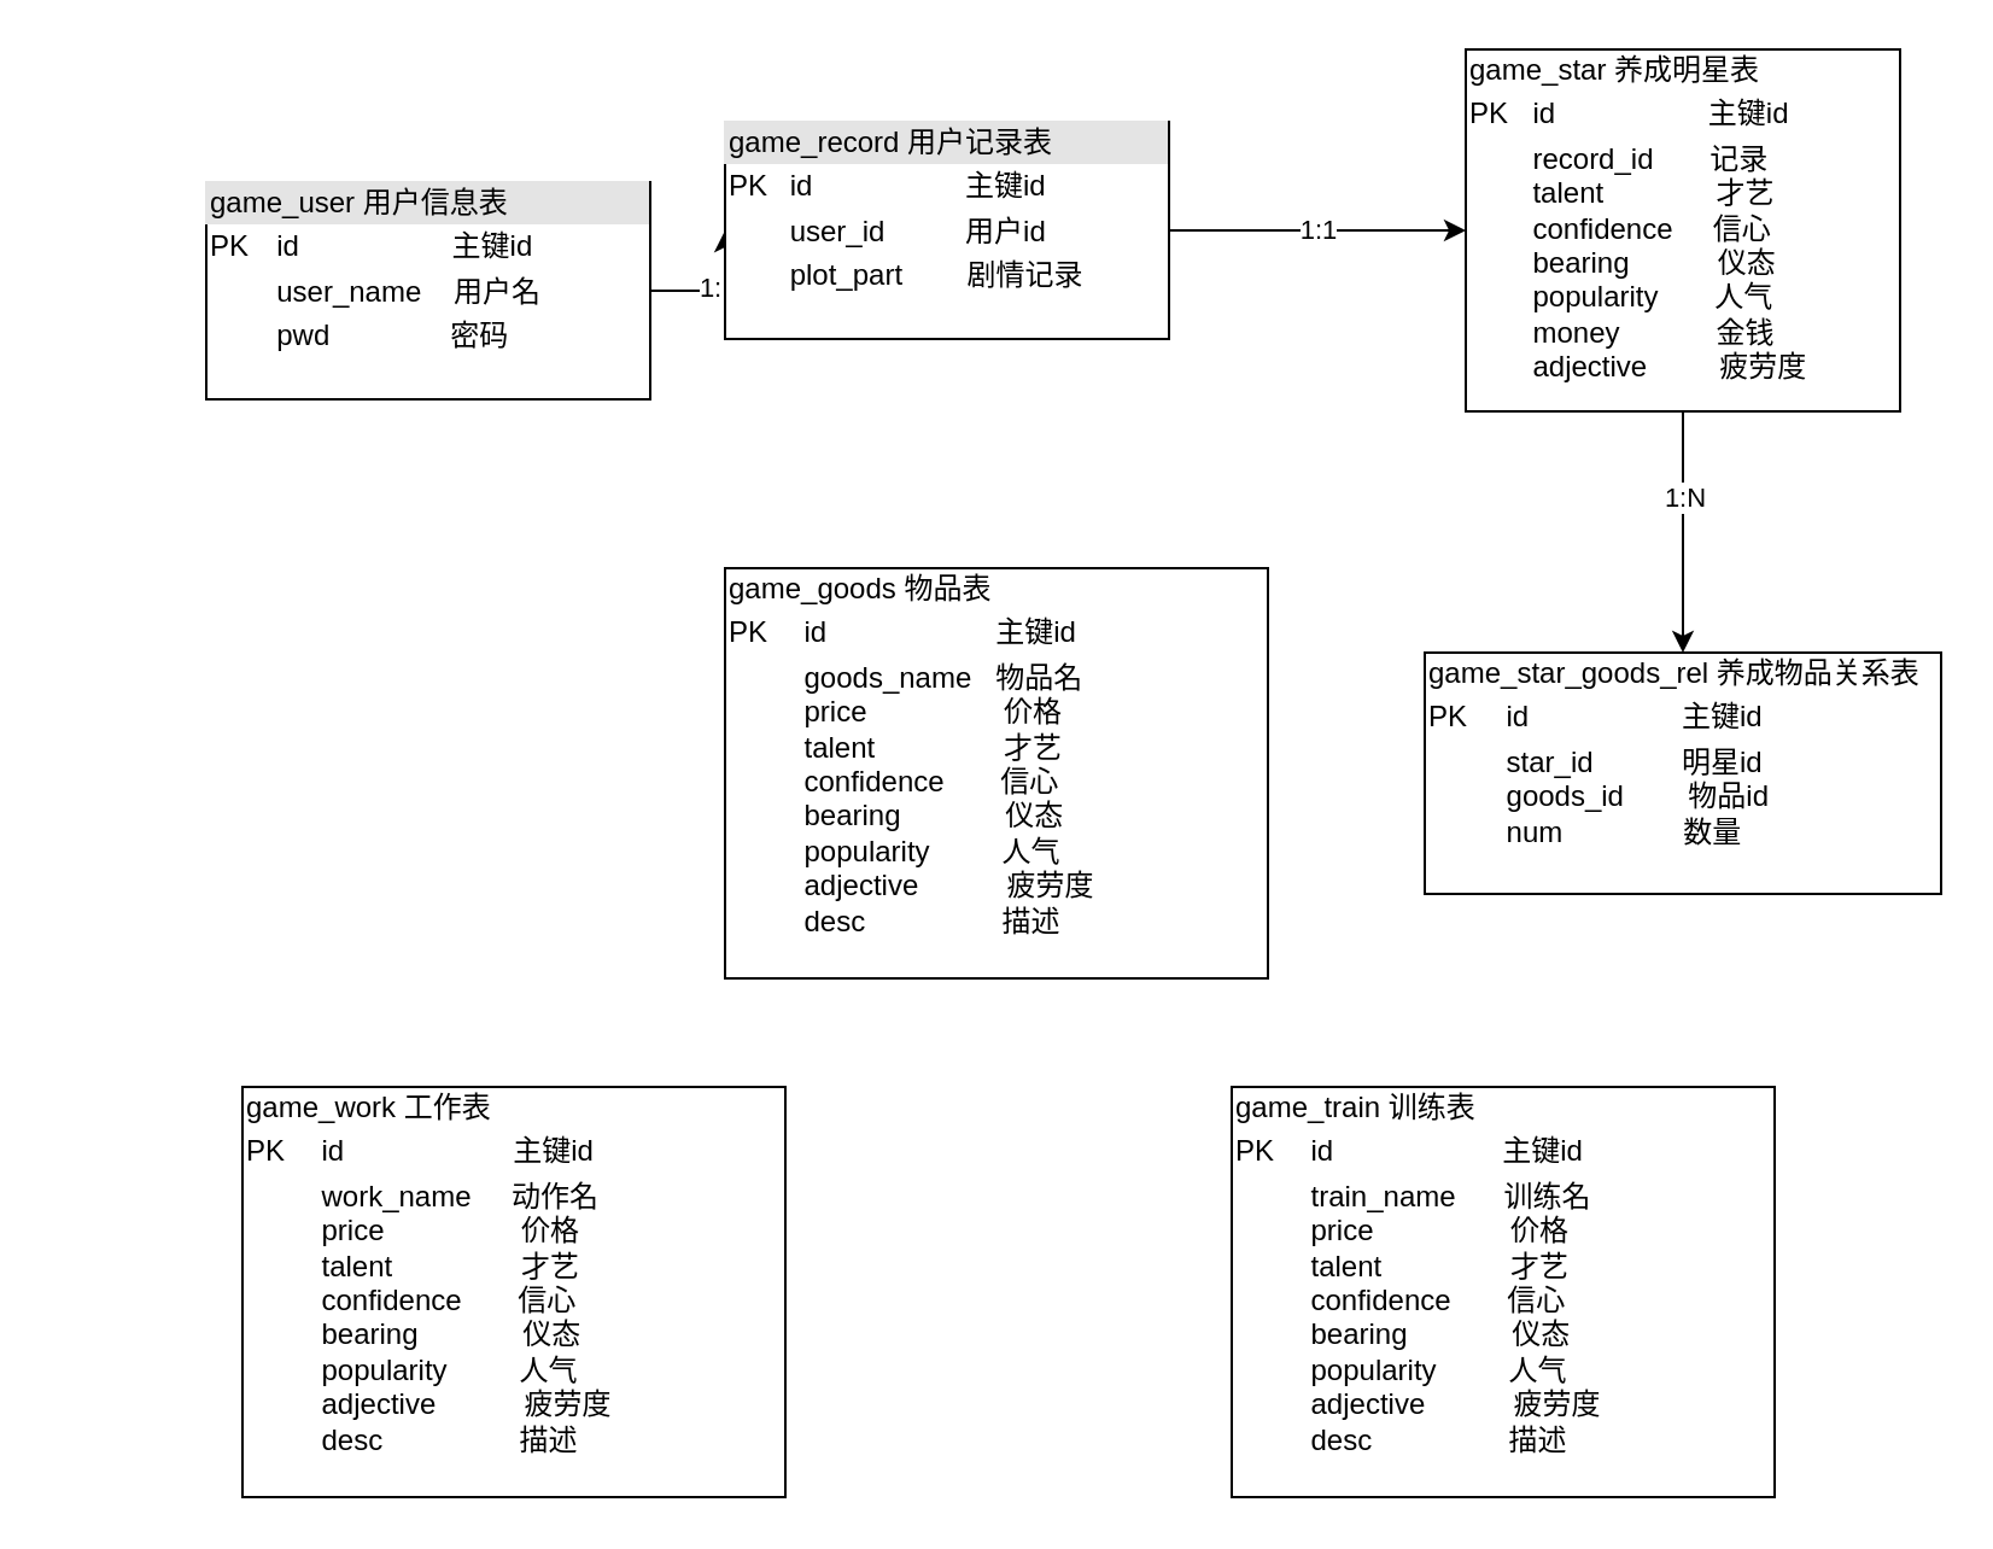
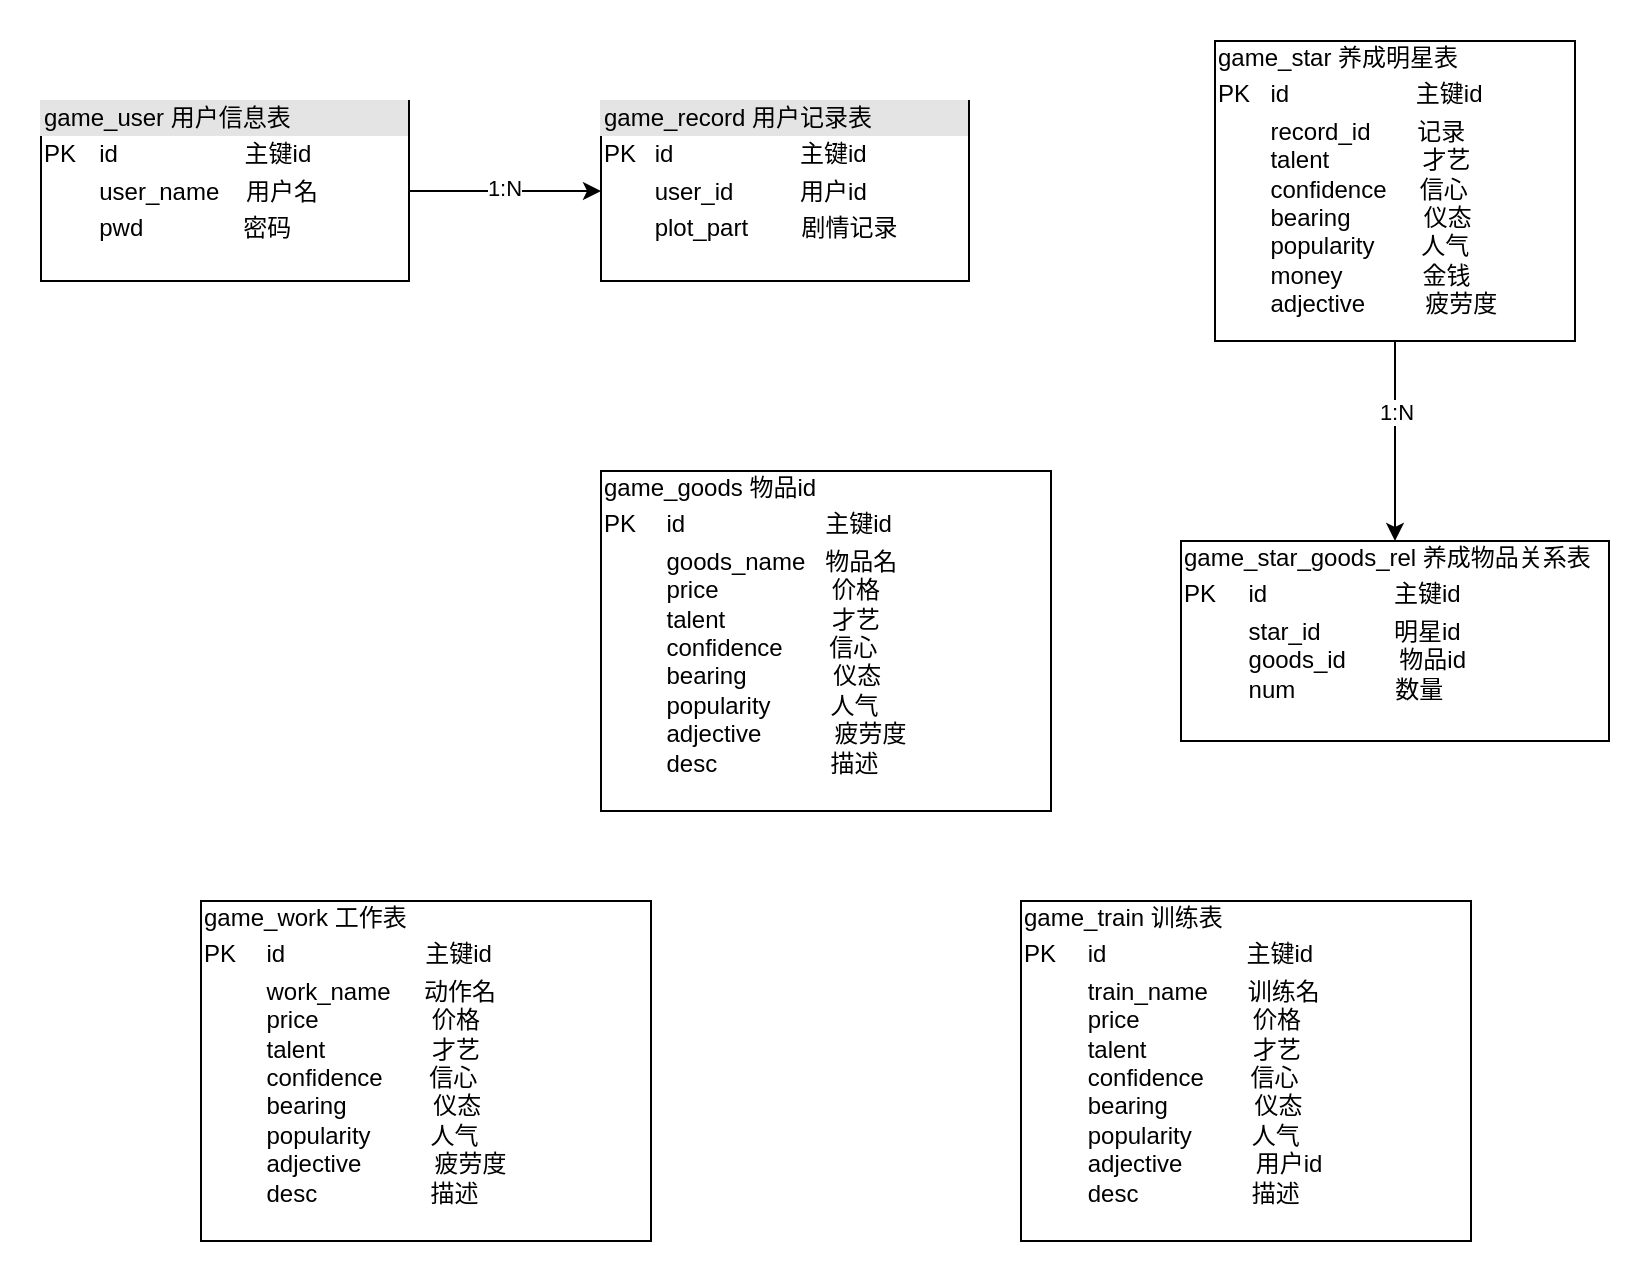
- <mxCell id="5" value="1:1" style="edgeStyle=orthogonalEdgeStyle;rounded=0;orthogonalLoop=1;jettySize=auto;html=1;exitX=1;exitY=0.5;exitDx=0;exitDy=0;entryX=0;entryY=0.5;entryDx=0;entryDy=0;" edge="1" parent="1" source="6" target="9"><mxGeometry relative="1" as="geometry" /></mxCell>
- <mxCell id="4" value="&lt;div style=&quot;box-sizing: border-box ; width: 100% ; background: #e4e4e4 ; padding: 2px&quot;&gt;game_user 用户信息表&lt;/div&gt;&lt;table style=&quot;width: 100% ; font-size: 1em&quot; cellpadding=&quot;2&quot; cellspacing=&quot;0&quot;&gt;&lt;tbody&gt;&lt;tr&gt;&lt;td&gt;PK&lt;/td&gt;&lt;td&gt;id&amp;nbsp; &amp;nbsp; &amp;nbsp; &amp;nbsp; &amp;nbsp; &amp;nbsp; &amp;nbsp; &amp;nbsp; &amp;nbsp; &amp;nbsp;主键id&lt;/td&gt;&lt;/tr&gt;&lt;tr&gt;&lt;td&gt;&lt;/td&gt;&lt;td&gt;user_name&amp;nbsp; &amp;nbsp; 用户名&lt;/td&gt;&lt;/tr&gt;&lt;tr&gt;&lt;td&gt;&lt;/td&gt;&lt;td&gt;pwd&amp;nbsp; &amp;nbsp; &amp;nbsp; &amp;nbsp; &amp;nbsp; &amp;nbsp; &amp;nbsp; &amp;nbsp;密码&lt;/td&gt;&lt;/tr&gt;&lt;/tbody&gt;&lt;/table&gt;" style="verticalAlign=top;align=left;overflow=fill;html=1;" vertex="1" parent="1"><mxGeometry x="85" y="75" width="184" height="90" as="geometry" /></mxCell>
+ <mxCell id="4" value="&lt;div style=&quot;box-sizing: border-box ; width: 100% ; background: #e4e4e4 ; padding: 2px&quot;&gt;game_user 用户信息表&lt;/div&gt;&lt;table style=&quot;width: 100% ; font-size: 1em&quot; cellpadding=&quot;2&quot; cellspacing=&quot;0&quot;&gt;&lt;tbody&gt;&lt;tr&gt;&lt;td&gt;PK&lt;/td&gt;&lt;td&gt;id&amp;nbsp; &amp;nbsp; &amp;nbsp; &amp;nbsp; &amp;nbsp; &amp;nbsp; &amp;nbsp; &amp;nbsp; &amp;nbsp; &amp;nbsp;主键id&lt;/td&gt;&lt;/tr&gt;&lt;tr&gt;&lt;td&gt;&lt;/td&gt;&lt;td&gt;user_name&amp;nbsp; &amp;nbsp; 用户名&lt;/td&gt;&lt;/tr&gt;&lt;tr&gt;&lt;td&gt;&lt;/td&gt;&lt;td&gt;pwd&amp;nbsp; &amp;nbsp; &amp;nbsp; &amp;nbsp; &amp;nbsp; &amp;nbsp; &amp;nbsp; &amp;nbsp;密码&lt;/td&gt;&lt;/tr&gt;&lt;/tbody&gt;&lt;/table&gt;" style="verticalAlign=top;align=left;overflow=fill;html=1;" vertex="1" parent="1"><mxGeometry x="20" y="50" width="184" height="90" as="geometry" /></mxCell>
- <mxCell id="11" value="&lt;div style=&quot;box-sizing: border-box ; width: 100% ; padding: 2px&quot;&gt;game_goods 物品表&lt;/div&gt;&lt;table style=&quot;width: 100% ; font-size: 1em&quot; cellpadding=&quot;2&quot; cellspacing=&quot;0&quot;&gt;&lt;tbody&gt;&lt;tr&gt;&lt;td&gt;PK&lt;/td&gt;&lt;td&gt;id&amp;nbsp; &amp;nbsp; &amp;nbsp; &amp;nbsp; &amp;nbsp; &amp;nbsp; &amp;nbsp; &amp;nbsp; &amp;nbsp; &amp;nbsp; &amp;nbsp;主键id&lt;/td&gt;&lt;/tr&gt;&lt;tr&gt;&lt;td&gt;&lt;/td&gt;&lt;td&gt;goods_name&amp;nbsp; &amp;nbsp;物品名&lt;br&gt;price&amp;nbsp; &amp;nbsp; &amp;nbsp; &amp;nbsp; &amp;nbsp; &amp;nbsp; &amp;nbsp; &amp;nbsp; &amp;nbsp;价格&lt;br&gt;talent&amp;nbsp; &amp;nbsp; &amp;nbsp; &amp;nbsp; &amp;nbsp; &amp;nbsp; &amp;nbsp; &amp;nbsp; 才艺&lt;br&gt;confidence&amp;nbsp; &amp;nbsp; &amp;nbsp; &amp;nbsp;信心&lt;br&gt;bearing&amp;nbsp; &amp;nbsp; &amp;nbsp; &amp;nbsp; &amp;nbsp; &amp;nbsp; &amp;nbsp;仪态&lt;br&gt;popularity&amp;nbsp; &amp;nbsp; &amp;nbsp; &amp;nbsp; &amp;nbsp;人气&lt;br&gt;adjective&amp;nbsp; &amp;nbsp; &amp;nbsp; &amp;nbsp; &amp;nbsp; &amp;nbsp;疲劳度&lt;br&gt;desc&amp;nbsp; &amp;nbsp; &amp;nbsp; &amp;nbsp; &amp;nbsp; &amp;nbsp; &amp;nbsp; &amp;nbsp; &amp;nbsp;描述&lt;/td&gt;&lt;/tr&gt;&lt;/tbody&gt;&lt;/table&gt;" style="verticalAlign=top;align=left;overflow=fill;html=1;" vertex="1" parent="1"><mxGeometry x="300" y="235" width="225" height="170" as="geometry" /></mxCell>
+ <mxCell id="11" value="&lt;div style=&quot;box-sizing: border-box ; width: 100% ; padding: 2px&quot;&gt;game_goods 物品id&lt;/div&gt;&lt;table style=&quot;width: 100% ; font-size: 1em&quot; cellpadding=&quot;2&quot; cellspacing=&quot;0&quot;&gt;&lt;tbody&gt;&lt;tr&gt;&lt;td&gt;PK&lt;/td&gt;&lt;td&gt;id&amp;nbsp; &amp;nbsp; &amp;nbsp; &amp;nbsp; &amp;nbsp; &amp;nbsp; &amp;nbsp; &amp;nbsp; &amp;nbsp; &amp;nbsp; &amp;nbsp;主键id&lt;/td&gt;&lt;/tr&gt;&lt;tr&gt;&lt;td&gt;&lt;/td&gt;&lt;td&gt;goods_name&amp;nbsp; &amp;nbsp;物品名&lt;br&gt;price&amp;nbsp; &amp;nbsp; &amp;nbsp; &amp;nbsp; &amp;nbsp; &amp;nbsp; &amp;nbsp; &amp;nbsp; &amp;nbsp;价格&lt;br&gt;talent&amp;nbsp; &amp;nbsp; &amp;nbsp; &amp;nbsp; &amp;nbsp; &amp;nbsp; &amp;nbsp; &amp;nbsp; 才艺&lt;br&gt;confidence&amp;nbsp; &amp;nbsp; &amp;nbsp; &amp;nbsp;信心&lt;br&gt;bearing&amp;nbsp; &amp;nbsp; &amp;nbsp; &amp;nbsp; &amp;nbsp; &amp;nbsp; &amp;nbsp;仪态&lt;br&gt;popularity&amp;nbsp; &amp;nbsp; &amp;nbsp; &amp;nbsp; &amp;nbsp;人气&lt;br&gt;adjective&amp;nbsp; &amp;nbsp; &amp;nbsp; &amp;nbsp; &amp;nbsp; &amp;nbsp;疲劳度&lt;br&gt;desc&amp;nbsp; &amp;nbsp; &amp;nbsp; &amp;nbsp; &amp;nbsp; &amp;nbsp; &amp;nbsp; &amp;nbsp; &amp;nbsp;描述&lt;/td&gt;&lt;/tr&gt;&lt;/tbody&gt;&lt;/table&gt;" style="verticalAlign=top;align=left;overflow=fill;html=1;" vertex="1" parent="1"><mxGeometry x="300" y="235" width="225" height="170" as="geometry" /></mxCell>
- <mxCell id="12" value="&lt;div style=&quot;box-sizing: border-box ; width: 100% ; padding: 2px&quot;&gt;game_train 训练表&lt;/div&gt;&lt;table style=&quot;width: 100% ; font-size: 1em&quot; cellpadding=&quot;2&quot; cellspacing=&quot;0&quot;&gt;&lt;tbody&gt;&lt;tr&gt;&lt;td&gt;PK&lt;/td&gt;&lt;td&gt;id&amp;nbsp; &amp;nbsp; &amp;nbsp; &amp;nbsp; &amp;nbsp; &amp;nbsp; &amp;nbsp; &amp;nbsp; &amp;nbsp; &amp;nbsp; &amp;nbsp;主键id&lt;/td&gt;&lt;/tr&gt;&lt;tr&gt;&lt;td&gt;&lt;/td&gt;&lt;td&gt;train_name&amp;nbsp; &amp;nbsp; &amp;nbsp; 训练名&lt;br&gt;price&amp;nbsp; &amp;nbsp; &amp;nbsp; &amp;nbsp; &amp;nbsp; &amp;nbsp; &amp;nbsp; &amp;nbsp; &amp;nbsp;价格&lt;br&gt;talent&amp;nbsp; &amp;nbsp; &amp;nbsp; &amp;nbsp; &amp;nbsp; &amp;nbsp; &amp;nbsp; &amp;nbsp; 才艺&lt;br&gt;confidence&amp;nbsp; &amp;nbsp; &amp;nbsp; &amp;nbsp;信心&lt;br&gt;bearing&amp;nbsp; &amp;nbsp; &amp;nbsp; &amp;nbsp; &amp;nbsp; &amp;nbsp; &amp;nbsp;仪态&lt;br&gt;popularity&amp;nbsp; &amp;nbsp; &amp;nbsp; &amp;nbsp; &amp;nbsp;人气&lt;br&gt;adjective&amp;nbsp; &amp;nbsp; &amp;nbsp; &amp;nbsp; &amp;nbsp; &amp;nbsp;疲劳度&lt;br&gt;desc&amp;nbsp; &amp;nbsp; &amp;nbsp; &amp;nbsp; &amp;nbsp; &amp;nbsp; &amp;nbsp; &amp;nbsp; &amp;nbsp;描述&lt;/td&gt;&lt;/tr&gt;&lt;/tbody&gt;&lt;/table&gt;" style="verticalAlign=top;align=left;overflow=fill;html=1;" vertex="1" parent="1"><mxGeometry x="510" y="450" width="225" height="170" as="geometry" /></mxCell>
+ <mxCell id="12" value="&lt;div style=&quot;box-sizing: border-box ; width: 100% ; padding: 2px&quot;&gt;game_train 训练表&lt;/div&gt;&lt;table style=&quot;width: 100% ; font-size: 1em&quot; cellpadding=&quot;2&quot; cellspacing=&quot;0&quot;&gt;&lt;tbody&gt;&lt;tr&gt;&lt;td&gt;PK&lt;/td&gt;&lt;td&gt;id&amp;nbsp; &amp;nbsp; &amp;nbsp; &amp;nbsp; &amp;nbsp; &amp;nbsp; &amp;nbsp; &amp;nbsp; &amp;nbsp; &amp;nbsp; &amp;nbsp;主键id&lt;/td&gt;&lt;/tr&gt;&lt;tr&gt;&lt;td&gt;&lt;/td&gt;&lt;td&gt;train_name&amp;nbsp; &amp;nbsp; &amp;nbsp; 训练名&lt;br&gt;price&amp;nbsp; &amp;nbsp; &amp;nbsp; &amp;nbsp; &amp;nbsp; &amp;nbsp; &amp;nbsp; &amp;nbsp; &amp;nbsp;价格&lt;br&gt;talent&amp;nbsp; &amp;nbsp; &amp;nbsp; &amp;nbsp; &amp;nbsp; &amp;nbsp; &amp;nbsp; &amp;nbsp; 才艺&lt;br&gt;confidence&amp;nbsp; &amp;nbsp; &amp;nbsp; &amp;nbsp;信心&lt;br&gt;bearing&amp;nbsp; &amp;nbsp; &amp;nbsp; &amp;nbsp; &amp;nbsp; &amp;nbsp; &amp;nbsp;仪态&lt;br&gt;popularity&amp;nbsp; &amp;nbsp; &amp;nbsp; &amp;nbsp; &amp;nbsp;人气&lt;br&gt;adjective&amp;nbsp; &amp;nbsp; &amp;nbsp; &amp;nbsp; &amp;nbsp; &amp;nbsp;用户id&lt;br&gt;desc&amp;nbsp; &amp;nbsp; &amp;nbsp; &amp;nbsp; &amp;nbsp; &amp;nbsp; &amp;nbsp; &amp;nbsp; &amp;nbsp;描述&lt;/td&gt;&lt;/tr&gt;&lt;/tbody&gt;&lt;/table&gt;" style="verticalAlign=top;align=left;overflow=fill;html=1;" vertex="1" parent="1"><mxGeometry x="510" y="450" width="225" height="170" as="geometry" /></mxCell>
